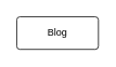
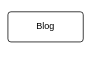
- <mxCell id="2" value="Blog" style="rounded=1;arcSize=10;whiteSpace=wrap;html=1;align=center;" parent="1" vertex="1"><mxGeometry x="20" y="20" width="100" height="40" as="geometry" /></mxCell>
+ <mxCell id="2" value="Blog" style="rounded=1;arcSize=10;whiteSpace=wrap;html=1;align=center;" parent="1" vertex="1"><mxGeometry x="10" y="15" width="100" height="40" as="geometry" /></mxCell>
